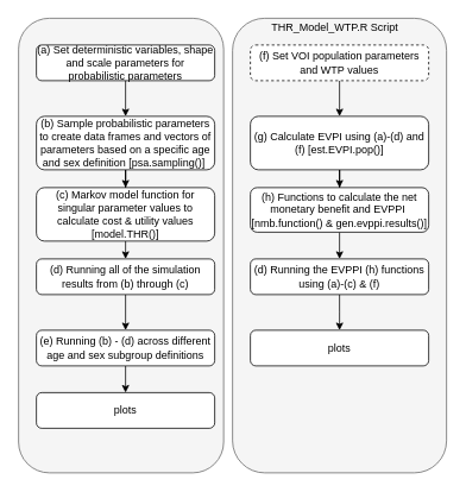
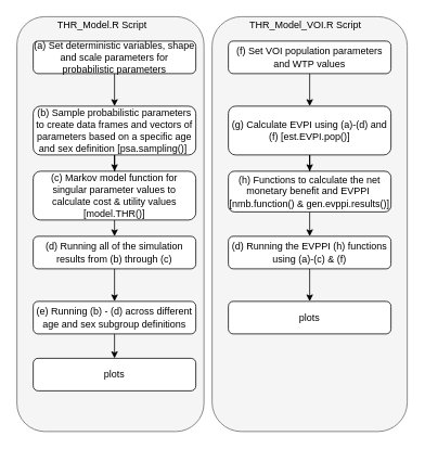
+ <mxCell id="24" value="THR_Model.R Script" style="text;html=1;strokeColor=none;fillColor=none;align=center;verticalAlign=middle;whiteSpace=wrap;rounded=0;" vertex="1" parent="1"><mxGeometry x="50" y="20" width="150" height="20" as="geometry" /></mxCell>
- <mxCell id="25" value="THR_Model_WTP.R Script" style="text;html=1;strokeColor=none;fillColor=none;align=center;verticalAlign=middle;whiteSpace=wrap;rounded=0;" vertex="1" parent="1"><mxGeometry x="300" y="20" width="150" height="20" as="geometry" /></mxCell>
+ <mxCell id="25" value="THR_Model_VOI.R Script" style="text;html=1;strokeColor=none;fillColor=none;align=center;verticalAlign=middle;whiteSpace=wrap;rounded=0;" vertex="1" parent="1"><mxGeometry x="300" y="20" width="150" height="20" as="geometry" /></mxCell>
- <mxCell id="16" value="(f) Set VOI population parameters and WTP values" style="rounded=1;whiteSpace=wrap;html=1;fontSize=12;glass=0;strokeWidth=1;shadow=0;dashed=1;" vertex="1" parent="1"><mxGeometry x="280" y="50" width="200" height="40" as="geometry" /></mxCell>
+ <mxCell id="16" value="(f) Set VOI population parameters and WTP values" style="rounded=1;whiteSpace=wrap;html=1;fontSize=12;glass=0;strokeWidth=1;shadow=0;" vertex="1" parent="1"><mxGeometry x="280" y="50" width="200" height="40" as="geometry" /></mxCell>
